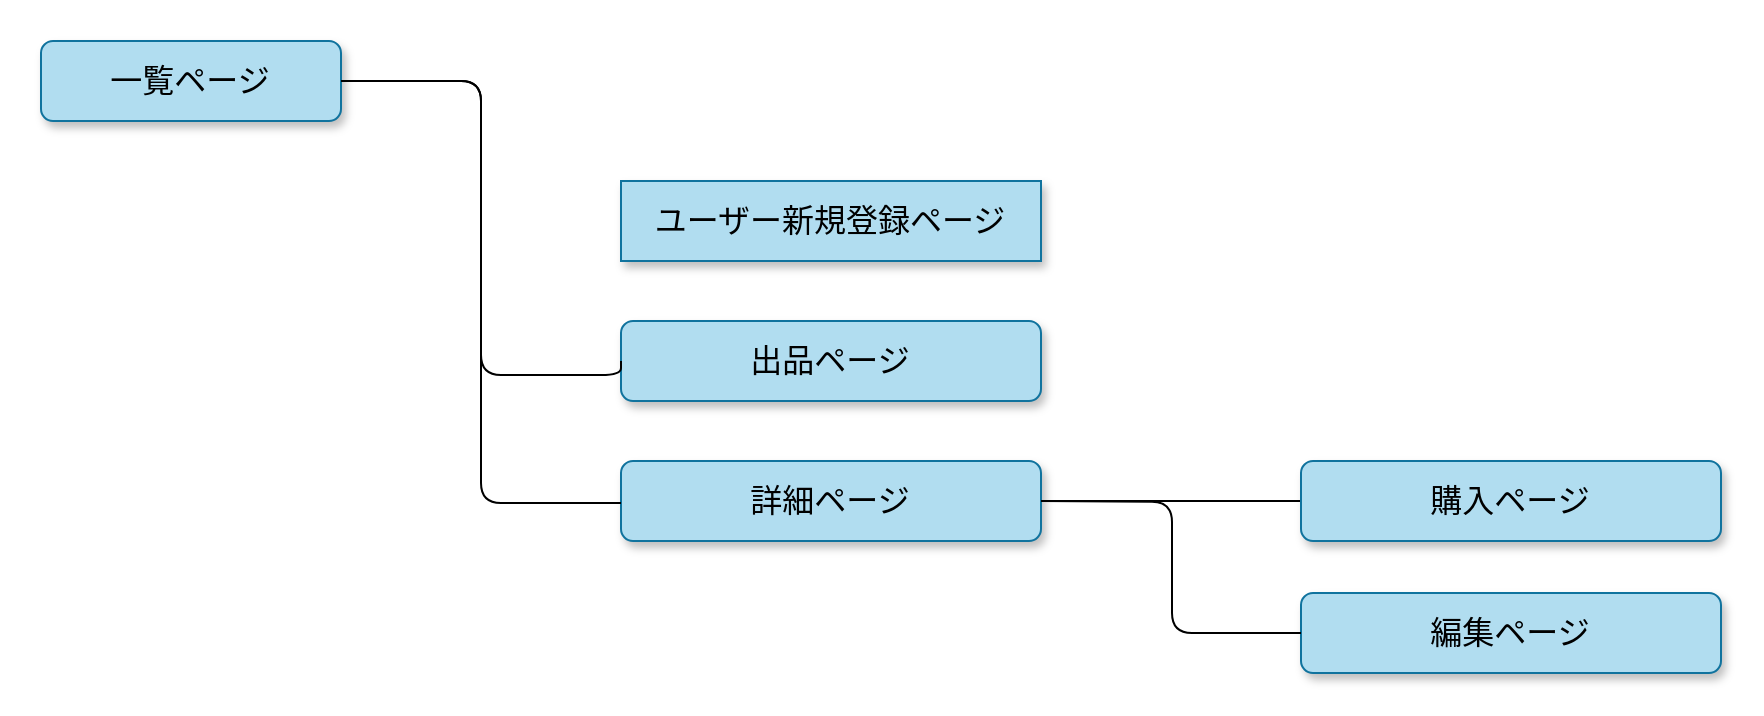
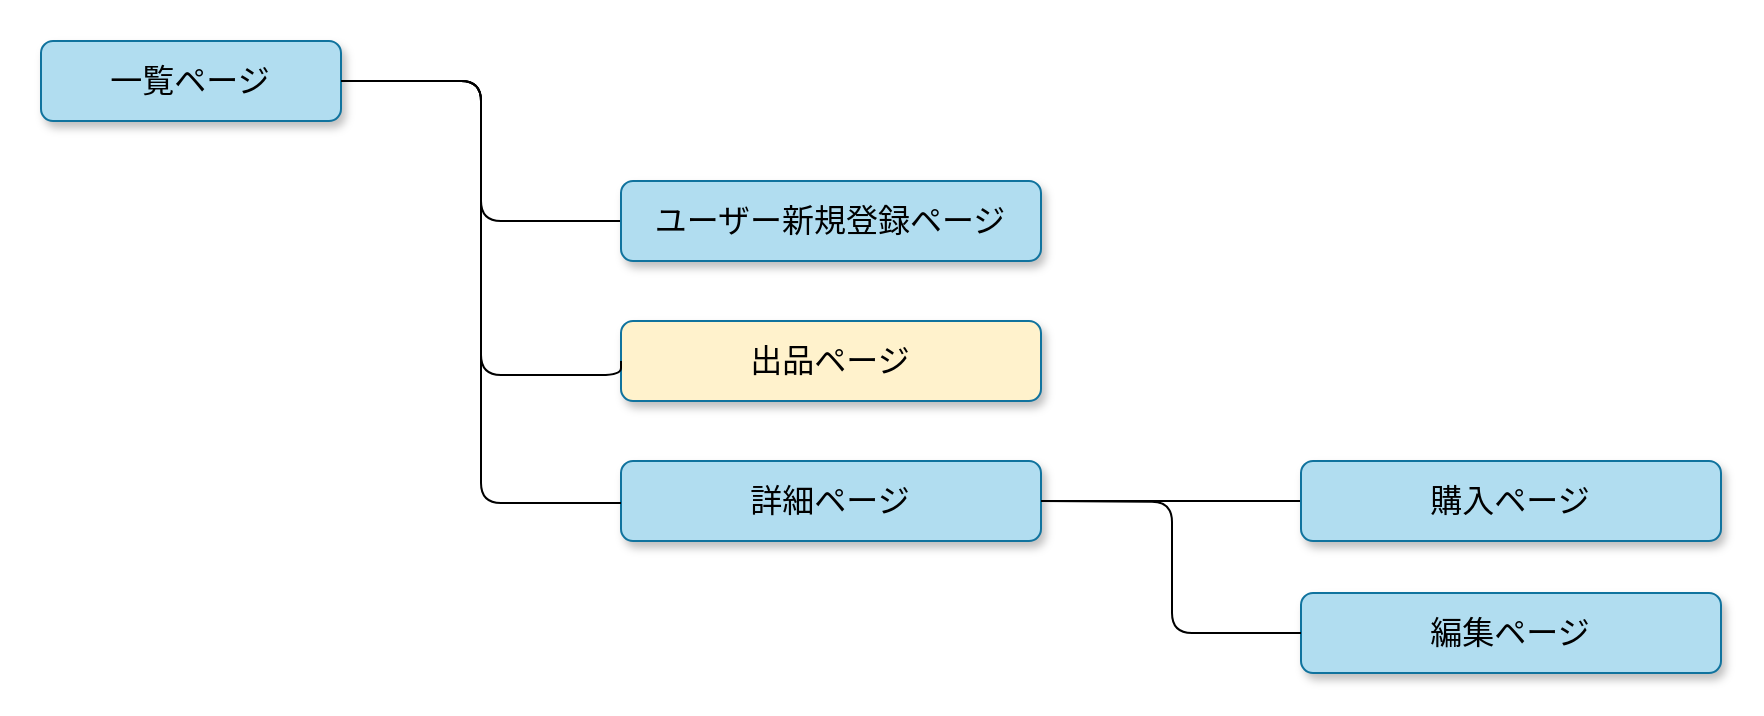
+ <mxCell id="2" style="edgeStyle=orthogonalEdgeStyle;html=1;exitX=1;exitY=0.5;exitDx=0;exitDy=0;entryX=0;entryY=0.5;entryDx=0;entryDy=0;fontSize=16;fontColor=#000000;labelBorderColor=none;strokeWidth=1;strokeColor=#000000;startArrow=none;startFill=0;endArrow=none;endFill=0;rounded=1;" edge="1" parent="1" source="3" target="4"><mxGeometry relative="1" as="geometry" /></mxCell>
- <mxCell id="4" value="ユーザー新規登録ページ" style="whiteSpace=wrap;html=1;fillColor=#b1ddf0;strokeColor=#10739e;fontColor=#000000;fontSize=16;shadow=1;rounded=0;" vertex="1" parent="1"><mxGeometry x="310" y="90" width="210" height="40" as="geometry" /></mxCell>
+ <mxCell id="4" value="ユーザー新規登録ページ" style="rounded=1;whiteSpace=wrap;html=1;fillColor=#b1ddf0;strokeColor=#10739e;fontColor=#000000;fontSize=16;shadow=1;" vertex="1" parent="1"><mxGeometry x="310" y="90" width="210" height="40" as="geometry" /></mxCell>
- <mxCell id="5" value="出品ページ" style="rounded=1;whiteSpace=wrap;html=1;fillColor=#b1ddf0;strokeColor=#10739e;fontColor=#000000;fontSize=16;shadow=1;" vertex="1" parent="1"><mxGeometry x="310" y="160" width="210" height="40" as="geometry" /></mxCell>
+ <mxCell id="5" value="出品ページ" style="rounded=1;whiteSpace=wrap;html=1;fillColor=#fff2cc;strokeColor=#10739e;fontColor=#000000;fontSize=16;shadow=1;" vertex="1" parent="1"><mxGeometry x="310" y="160" width="210" height="40" as="geometry" /></mxCell>
